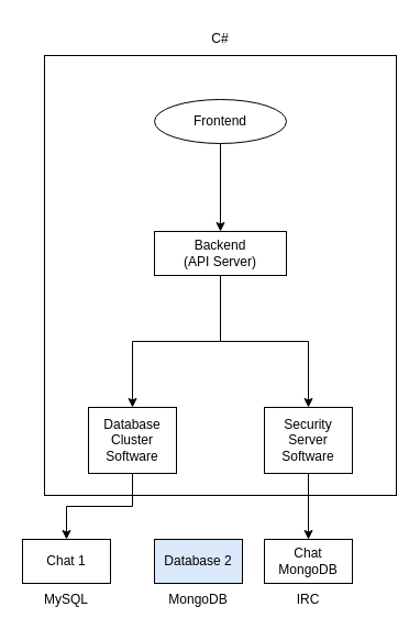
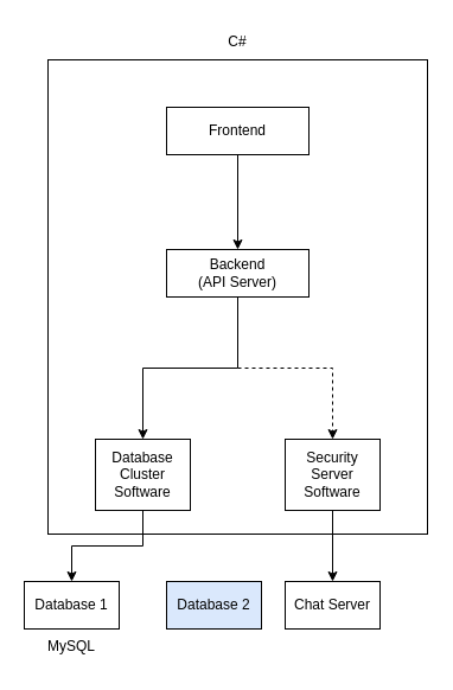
- <mxCell id="9" value="Frontend" style="ellipse;whiteSpace=wrap;html=1;" vertex="1" parent="1"><mxGeometry x="140" y="90" width="120" height="40" as="geometry" /></mxCell>
+ <mxCell id="9" value="Frontend" style="rounded=0;whiteSpace=wrap;html=1;" vertex="1" parent="1"><mxGeometry x="140" y="90" width="120" height="40" as="geometry" /></mxCell>
- <mxCell id="5" style="edgeStyle=orthogonalEdgeStyle;rounded=0;orthogonalLoop=1;jettySize=auto;html=1;" edge="1" parent="1" source="7" target="11"><mxGeometry relative="1" as="geometry" /></mxCell>
+ <mxCell id="5" style="edgeStyle=orthogonalEdgeStyle;rounded=0;orthogonalLoop=1;jettySize=auto;html=1;dashed=1;" edge="1" parent="1" source="7" target="11"><mxGeometry relative="1" as="geometry" /></mxCell>
- <mxCell id="12" value="&lt;div&gt;Chat 1&lt;/div&gt;" style="rounded=0;whiteSpace=wrap;html=1;" vertex="1" parent="1"><mxGeometry x="20" y="490" width="80" height="40" as="geometry" /></mxCell>
+ <mxCell id="12" value="&lt;div&gt;Database 1&lt;/div&gt;" style="rounded=0;whiteSpace=wrap;html=1;" vertex="1" parent="1"><mxGeometry x="20" y="490" width="80" height="40" as="geometry" /></mxCell>
- <mxCell id="4" value="Chat MongoDB" style="rounded=0;whiteSpace=wrap;html=1;" vertex="1" parent="1"><mxGeometry x="240" y="490" width="80" height="40" as="geometry" /></mxCell>
+ <mxCell id="4" value="Chat Server" style="rounded=0;whiteSpace=wrap;html=1;" vertex="1" parent="1"><mxGeometry x="240" y="490" width="80" height="40" as="geometry" /></mxCell>
- <mxCell id="17" value="MongoDB" style="text;html=1;strokeColor=none;fillColor=none;align=center;verticalAlign=middle;whiteSpace=wrap;rounded=0;" vertex="1" parent="1"><mxGeometry x="150" y="530" width="60" height="30" as="geometry" /></mxCell>
- <mxCell id="18" value="IRC" style="text;html=1;strokeColor=none;fillColor=none;align=center;verticalAlign=middle;whiteSpace=wrap;rounded=0;" vertex="1" parent="1"><mxGeometry x="250" y="530" width="60" height="30" as="geometry" /></mxCell>
